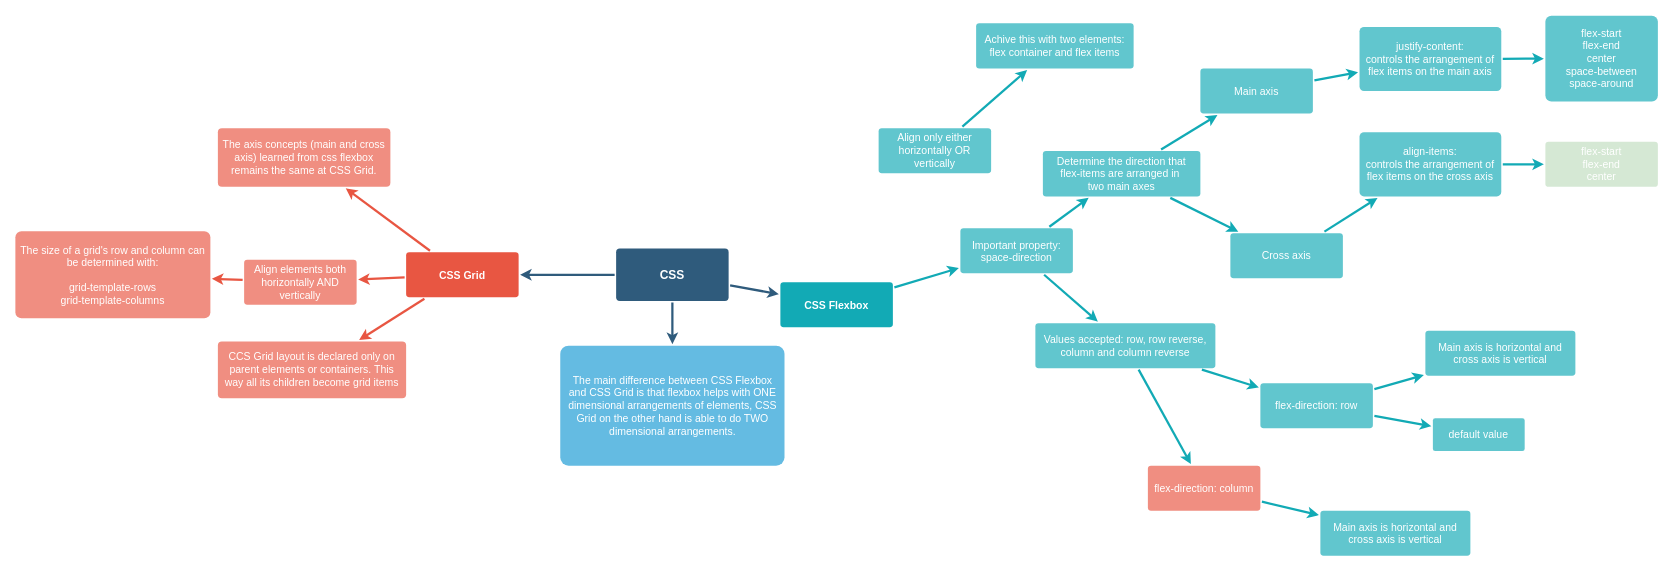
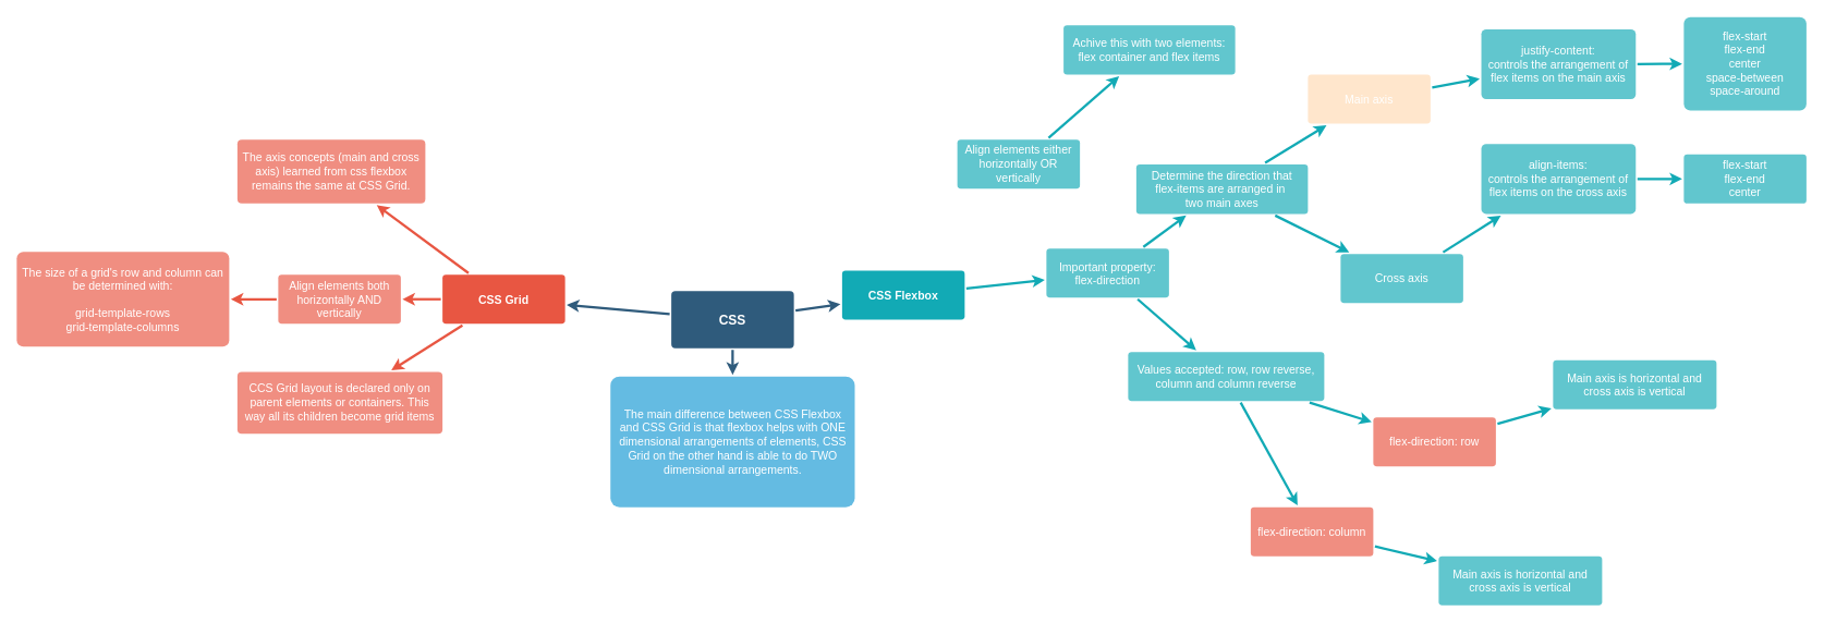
- <mxCell id="26" value="Main axis" style="rounded=1;whiteSpace=wrap;html=1;shadow=0;labelBackgroundColor=none;strokeColor=none;strokeWidth=3;fillColor=#61c6ce;fontFamily=Helvetica;fontSize=14;fontColor=#FFFFFF;align=center;spacing=5;fontStyle=0;arcSize=7;perimeterSpacing=2;" vertex="1" parent="1"><mxGeometry x="1600" y="90.5" width="150" height="60" as="geometry" /></mxCell>
+ <mxCell id="26" value="Main axis" style="rounded=1;whiteSpace=wrap;html=1;shadow=0;labelBackgroundColor=none;strokeColor=none;strokeWidth=3;fillColor=#ffe6cc;fontFamily=Helvetica;fontSize=14;fontColor=#FFFFFF;align=center;spacing=5;fontStyle=0;arcSize=7;perimeterSpacing=2;" vertex="1" parent="1"><mxGeometry x="1600" y="90.5" width="150" height="60" as="geometry" /></mxCell>
- <mxCell id="21" value="Align only either horizontally OR vertically" style="rounded=1;whiteSpace=wrap;html=1;shadow=0;labelBackgroundColor=none;strokeColor=none;strokeWidth=3;fillColor=#61c6ce;fontFamily=Helvetica;fontSize=14;fontColor=#FFFFFF;align=center;spacing=5;fontStyle=0;arcSize=7;perimeterSpacing=2;" parent="1" vertex="1"><mxGeometry x="1171" y="170" width="150" height="60" as="geometry" /></mxCell>
+ <mxCell id="21" value="Align elements either horizontally OR vertically" style="rounded=1;whiteSpace=wrap;html=1;shadow=0;labelBackgroundColor=none;strokeColor=none;strokeWidth=3;fillColor=#61c6ce;fontFamily=Helvetica;fontSize=14;fontColor=#FFFFFF;align=center;spacing=5;fontStyle=0;arcSize=7;perimeterSpacing=2;" parent="1" vertex="1"><mxGeometry x="1171" y="170" width="150" height="60" as="geometry" /></mxCell>
- <mxCell id="40" value="flex-start&lt;br&gt;flex-end&lt;br&gt;center" style="rounded=1;whiteSpace=wrap;html=1;shadow=0;labelBackgroundColor=none;strokeColor=none;strokeWidth=3;fillColor=#d5e8d4;fontFamily=Helvetica;fontSize=14;fontColor=#FFFFFF;align=center;spacing=5;fontStyle=0;arcSize=7;perimeterSpacing=2;" vertex="1" parent="1"><mxGeometry x="2060" y="188.25" width="150" height="60" as="geometry" /></mxCell>
+ <mxCell id="40" value="flex-start&lt;br&gt;flex-end&lt;br&gt;center" style="rounded=1;whiteSpace=wrap;html=1;shadow=0;labelBackgroundColor=none;strokeColor=none;strokeWidth=3;fillColor=#61c6ce;fontFamily=Helvetica;fontSize=14;fontColor=#FFFFFF;align=center;spacing=5;fontStyle=0;arcSize=7;perimeterSpacing=2;" vertex="1" parent="1"><mxGeometry x="2060" y="188.25" width="150" height="60" as="geometry" /></mxCell>
- <mxCell id="19" value="Important property:&lt;br&gt;space-direction" style="rounded=1;whiteSpace=wrap;html=1;shadow=0;labelBackgroundColor=none;strokeColor=none;strokeWidth=3;fillColor=#61c6ce;fontFamily=Helvetica;fontSize=14;fontColor=#FFFFFF;align=center;spacing=5;fontStyle=0;arcSize=7;perimeterSpacing=2;" parent="1" vertex="1"><mxGeometry x="1280" y="303.5" width="150" height="60" as="geometry" /></mxCell>
+ <mxCell id="19" value="Important property:&lt;br&gt;flex-direction" style="rounded=1;whiteSpace=wrap;html=1;shadow=0;labelBackgroundColor=none;strokeColor=none;strokeWidth=3;fillColor=#61c6ce;fontFamily=Helvetica;fontSize=14;fontColor=#FFFFFF;align=center;spacing=5;fontStyle=0;arcSize=7;perimeterSpacing=2;" parent="1" vertex="1"><mxGeometry x="1280" y="303.5" width="150" height="60" as="geometry" /></mxCell>
- <mxCell id="5" value="CSS" style="rounded=1;whiteSpace=wrap;html=1;shadow=0;labelBackgroundColor=none;strokeColor=none;strokeWidth=3;fillColor=#2F5B7C;fontFamily=Helvetica;fontSize=16;fontColor=#FFFFFF;align=center;fontStyle=1;spacing=5;arcSize=7;perimeterSpacing=2;" parent="1" vertex="1"><mxGeometry x="821" y="330.5" width="150" height="70" as="geometry" /></mxCell>
+ <mxCell id="5" value="CSS" style="rounded=1;whiteSpace=wrap;html=1;shadow=0;labelBackgroundColor=none;strokeColor=none;strokeWidth=3;fillColor=#2F5B7C;fontFamily=Helvetica;fontSize=16;fontColor=#FFFFFF;align=center;fontStyle=1;spacing=5;arcSize=7;perimeterSpacing=2;" parent="1" vertex="1"><mxGeometry x="821" y="355.5" width="150" height="70" as="geometry" /></mxCell>
- <mxCell id="11" value="Align elements both horizontally AND vertically" style="rounded=1;whiteSpace=wrap;html=1;shadow=0;labelBackgroundColor=none;strokeColor=none;strokeWidth=3;fillColor=#f08e81;fontFamily=Helvetica;fontSize=14;fontColor=#FFFFFF;align=center;spacing=5;fontStyle=0;arcSize=7;perimeterSpacing=2;" parent="1" vertex="1"><mxGeometry x="325" y="345.5" width="150" height="60" as="geometry" /></mxCell>
+ <mxCell id="11" value="Align elements both horizontally AND vertically" style="rounded=1;whiteSpace=wrap;html=1;shadow=0;labelBackgroundColor=none;strokeColor=none;strokeWidth=3;fillColor=#f08e81;fontFamily=Helvetica;fontSize=14;fontColor=#FFFFFF;align=center;spacing=5;fontStyle=0;arcSize=7;perimeterSpacing=2;" parent="1" vertex="1"><mxGeometry x="340" y="335.5" width="150" height="60" as="geometry" /></mxCell>
- <mxCell id="14" value="CSS Flexbox" style="rounded=1;whiteSpace=wrap;html=1;shadow=0;labelBackgroundColor=none;strokeColor=none;strokeWidth=3;fillColor=#12aab5;fontFamily=Helvetica;fontSize=14;fontColor=#FFFFFF;align=center;spacing=5;fontStyle=1;arcSize=7;perimeterSpacing=2;" parent="1" vertex="1"><mxGeometry x="1040" y="375.5" width="150" height="60" as="geometry" /></mxCell>
+ <mxCell id="14" value="CSS Flexbox" style="rounded=1;whiteSpace=wrap;html=1;shadow=0;labelBackgroundColor=none;strokeColor=none;strokeWidth=3;fillColor=#12aab5;fontFamily=Helvetica;fontSize=14;fontColor=#FFFFFF;align=center;spacing=5;fontStyle=1;arcSize=7;perimeterSpacing=2;" parent="1" vertex="1"><mxGeometry x="1030" y="330.5" width="150" height="60" as="geometry" /></mxCell>
- <mxCell id="30" value="flex-direction: row" style="rounded=1;whiteSpace=wrap;html=1;shadow=0;labelBackgroundColor=none;strokeColor=none;strokeWidth=3;fillColor=#61c6ce;fontFamily=Helvetica;fontSize=14;fontColor=#FFFFFF;align=center;spacing=5;fontStyle=0;arcSize=7;perimeterSpacing=2;" vertex="1" parent="1"><mxGeometry x="1680" y="510" width="150" height="60" as="geometry" /></mxCell>
+ <mxCell id="30" value="flex-direction: row" style="rounded=1;whiteSpace=wrap;html=1;shadow=0;labelBackgroundColor=none;strokeColor=none;strokeWidth=3;fillColor=#f08e81;fontFamily=Helvetica;fontSize=14;fontColor=#FFFFFF;align=center;spacing=5;fontStyle=0;arcSize=7;perimeterSpacing=2;" vertex="1" parent="1"><mxGeometry x="1680" y="510" width="150" height="60" as="geometry" /></mxCell>
- <mxCell id="39" value="" style="edgeStyle=none;rounded=1;jumpStyle=none;html=1;shadow=0;labelBackgroundColor=none;startArrow=none;startFill=0;jettySize=auto;orthogonalLoop=1;strokeColor=#12AAB5;strokeWidth=3;fontFamily=Helvetica;fontSize=14;fontColor=#FFFFFF;spacing=5;fontStyle=1;fillColor=#b0e3e6;" edge="1" parent="1" target="38" source="30"><mxGeometry relative="1" as="geometry"><mxPoint x="1950" y="454.496" as="sourcePoint" /></mxGeometry></mxCell>
- <mxCell id="38" value="default value" style="rounded=1;whiteSpace=wrap;html=1;shadow=0;labelBackgroundColor=none;strokeColor=none;strokeWidth=3;fillColor=#61c6ce;fontFamily=Helvetica;fontSize=14;fontColor=#FFFFFF;align=center;spacing=5;fontStyle=0;arcSize=7;perimeterSpacing=2;" vertex="1" parent="1"><mxGeometry x="1910" y="556.84" width="122.41" height="43.66" as="geometry" /></mxCell>
